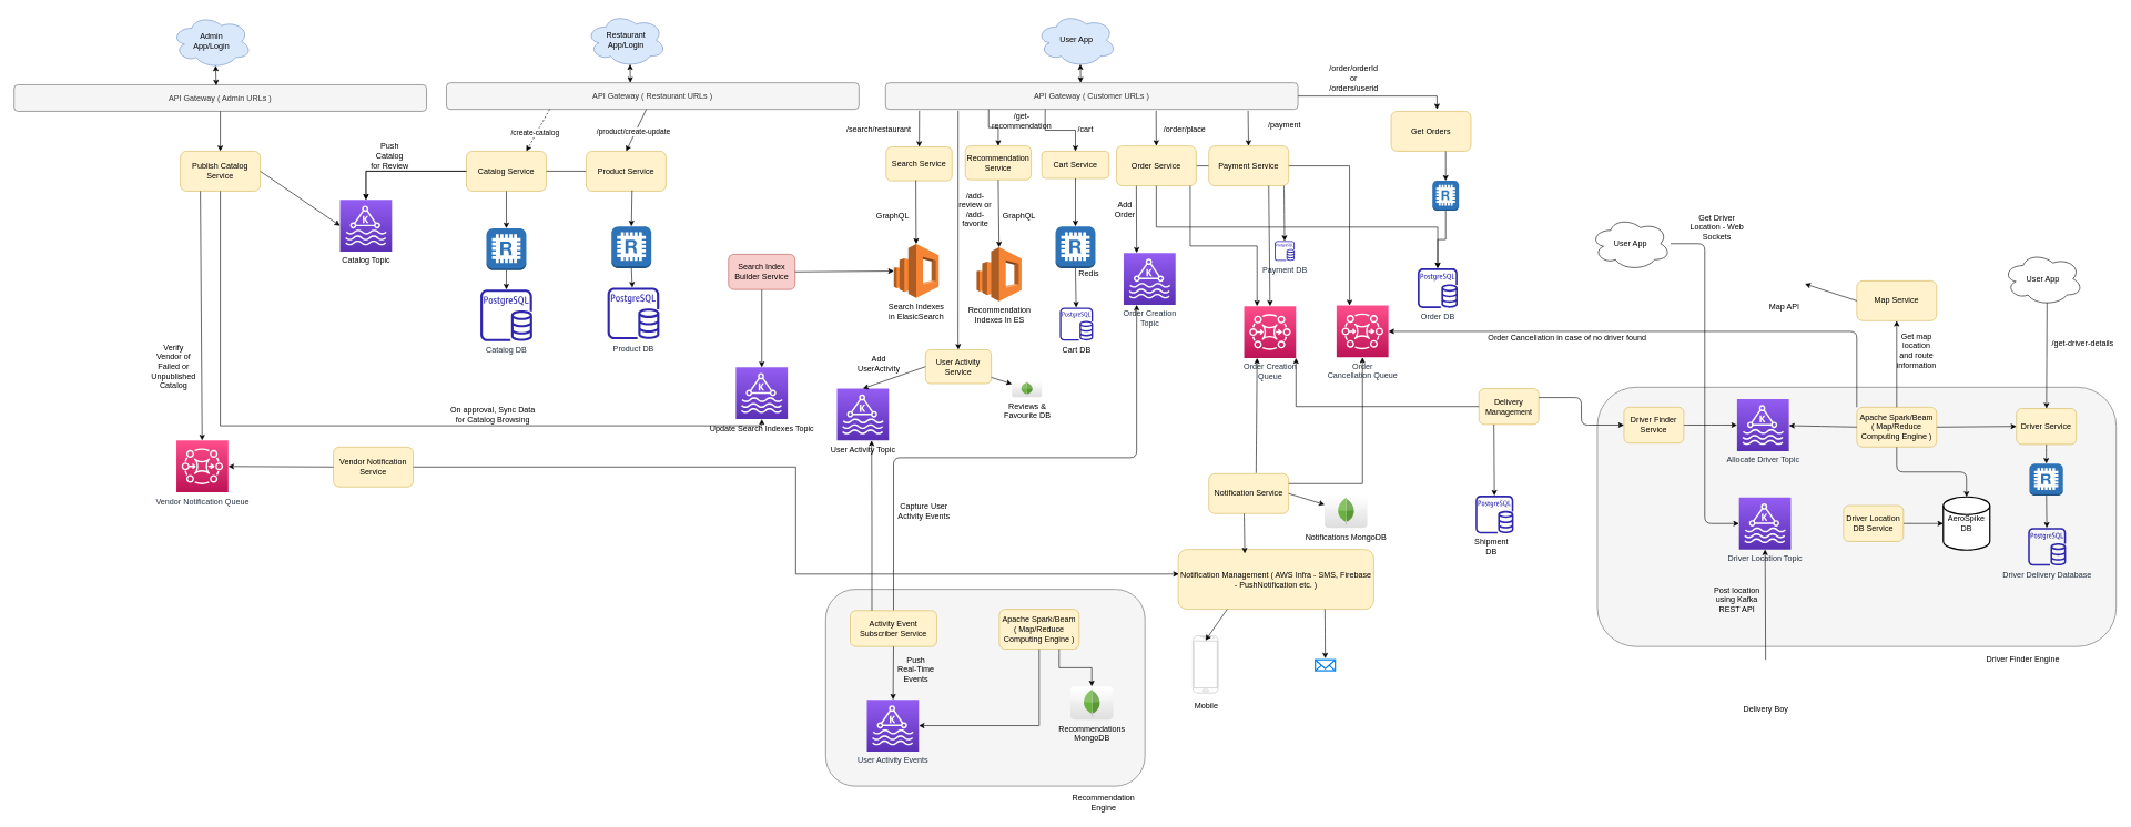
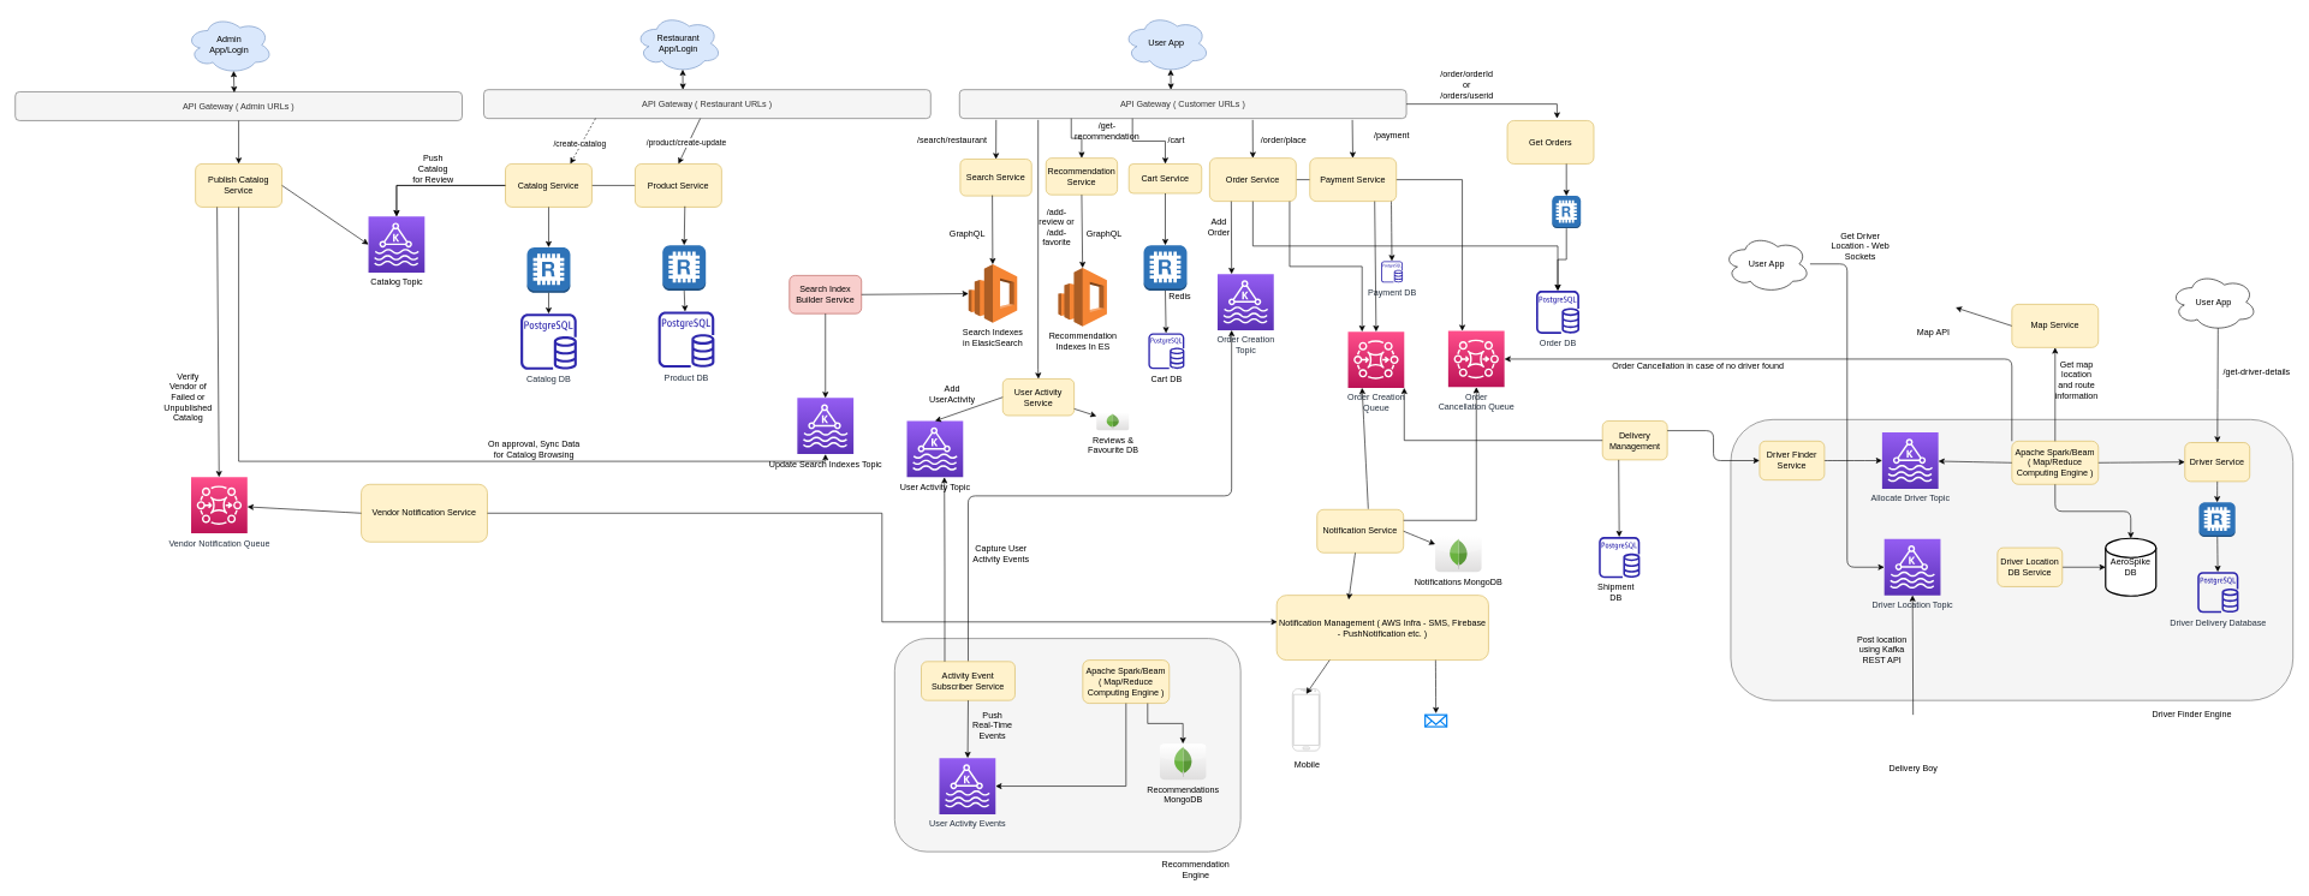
- <mxCell id="120" value="Push Catalog for Review" style="text;html=1;strokeColor=none;fillColor=none;align=center;verticalAlign=middle;whiteSpace=wrap;rounded=0;" parent="1" vertex="1"><mxGeometry x="555" y="219" width="60" height="30" as="geometry" /></mxCell>
+ <mxCell id="120" value="Push Catalog for Review" style="text;html=1;strokeColor=none;fillColor=none;align=center;verticalAlign=middle;whiteSpace=wrap;rounded=0;" parent="1" vertex="1"><mxGeometry x="570" y="219" width="60" height="30" as="geometry" /></mxCell>
- <mxCell id="124" value="Vendor Notification Service" style="rounded=1;whiteSpace=wrap;html=1;fillColor=#fff2cc;strokeColor=#d6b656;" parent="1" vertex="1"><mxGeometry x="500" y="672" width="120" height="60" as="geometry" /></mxCell>
+ <mxCell id="124" value="Vendor Notification Service" style="rounded=1;whiteSpace=wrap;html=1;fillColor=#fff2cc;strokeColor=#d6b656;" parent="1" vertex="1"><mxGeometry x="500" y="672" width="175" height="80" as="geometry" /></mxCell>
- <mxCell id="41" value="Notification Service" style="rounded=1;whiteSpace=wrap;html=1;fillColor=#fff2cc;strokeColor=#d6b656;" parent="1" vertex="1"><mxGeometry x="1816" y="712" width="120" height="60" as="geometry" /></mxCell>
+ <mxCell id="41" value="Notification Service" style="rounded=1;whiteSpace=wrap;html=1;fillColor=#fff2cc;strokeColor=#d6b656;" parent="1" vertex="1"><mxGeometry x="1826" y="707" width="120" height="60" as="geometry" /></mxCell>
